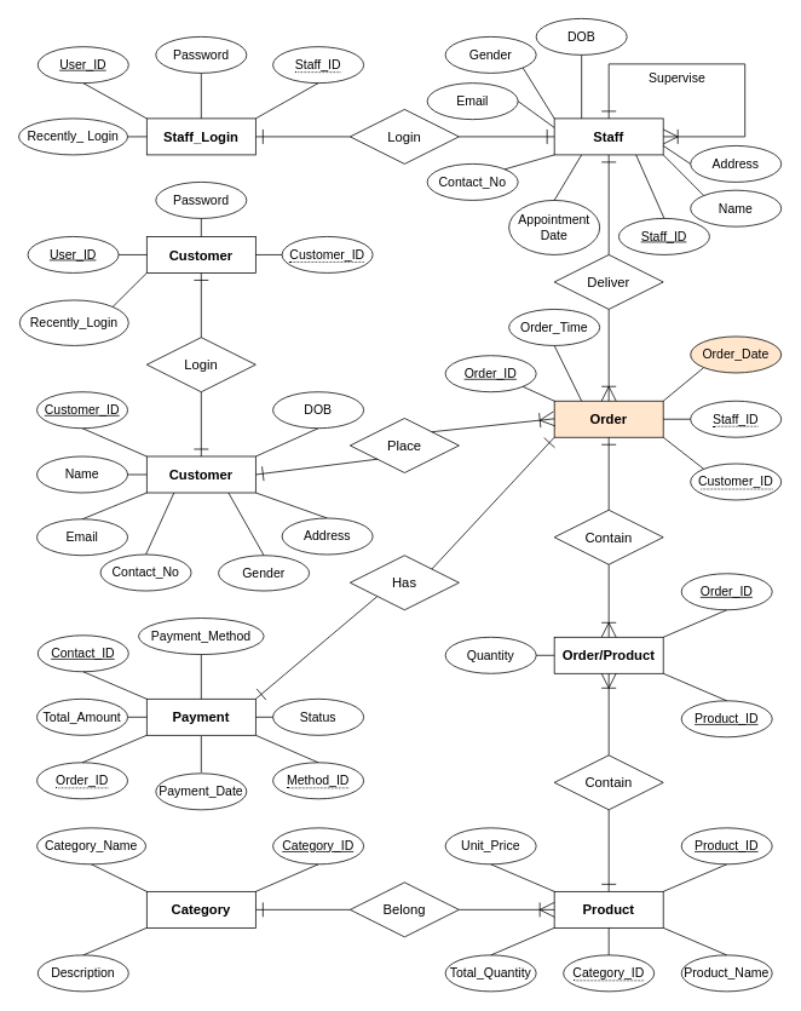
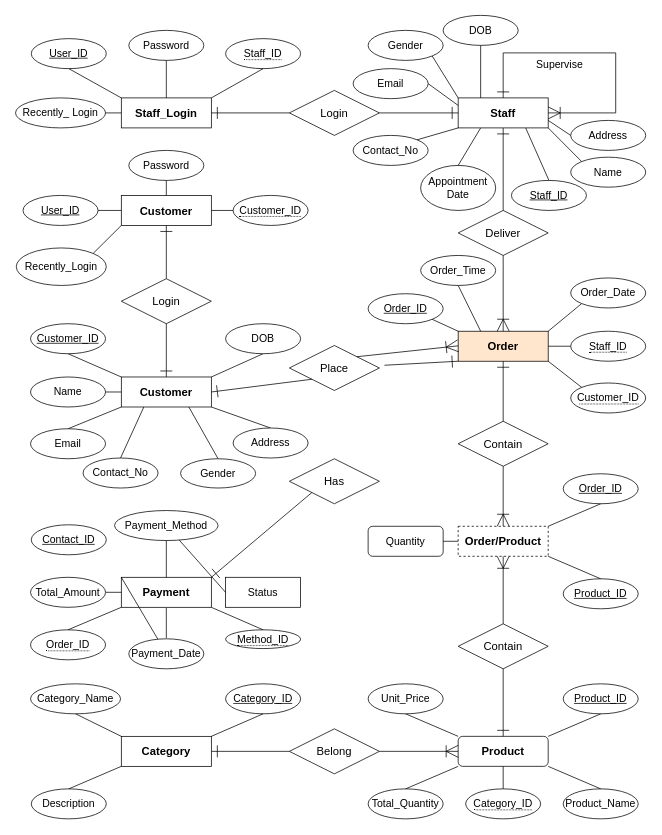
- <mxCell id="25" value="&lt;font style=&quot;font-size: 14px;&quot;&gt;Order_Date&lt;/font&gt;" style="ellipse;whiteSpace=wrap;html=1;align=center;fillColor=#ffe6cc;" parent="1" vertex="1"><mxGeometry x="760" y="370" width="100" height="40" as="geometry" /></mxCell>
+ <mxCell id="25" value="&lt;font style=&quot;font-size: 14px;&quot;&gt;Order_Date&lt;/font&gt;" style="ellipse;whiteSpace=wrap;html=1;align=center;" parent="1" vertex="1"><mxGeometry x="760" y="370" width="100" height="40" as="geometry" /></mxCell>
- <mxCell id="62" value="" style="endArrow=none;html=1;rounded=0;exitX=0;exitY=1;exitDx=0;exitDy=0;entryX=1;entryY=0;entryDx=0;entryDy=0;startArrow=ERone;startFill=0;targetPerimeterSpacing=13;endSize=6;startSize=14;" parent="1" source="18" target="61" edge="1"><mxGeometry relative="1" as="geometry"><mxPoint x="680" y="491" as="sourcePoint" /><mxPoint x="680" y="571" as="targetPoint" /></mxGeometry></mxCell>
+ <mxCell id="62" value="" style="endArrow=none;html=1;rounded=0;exitX=0;exitY=1;exitDx=0;exitDy=0;startArrow=ERone;startFill=0;targetPerimeterSpacing=13;endSize=6;startSize=14;" parent="1" source="18" target="17" edge="1"><mxGeometry relative="1" as="geometry"><mxPoint x="680" y="491" as="sourcePoint" /><mxPoint x="680" y="571" as="targetPoint" /></mxGeometry></mxCell>
- <mxCell id="37" value="&lt;span style=&quot;font-size: 14px;&quot;&gt;Quantity&lt;/span&gt;" style="ellipse;whiteSpace=wrap;html=1;align=center;" parent="1" vertex="1"><mxGeometry x="490" y="701" width="100" height="40" as="geometry" /></mxCell>
+ <mxCell id="37" value="&lt;span style=&quot;font-size: 14px;&quot;&gt;Quantity&lt;/span&gt;" style="whiteSpace=wrap;html=1;align=center;rounded=1;" parent="1" vertex="1"><mxGeometry x="490" y="701" width="100" height="40" as="geometry" /></mxCell>
- <mxCell id="31" value="&lt;h3 style=&quot;border-color: var(--border-color);&quot;&gt;&lt;font style=&quot;border-color: var(--border-color); font-size: 15px;&quot; face=&quot;arial&quot;&gt;Order/Product&lt;/font&gt;&lt;/h3&gt;" style="whiteSpace=wrap;html=1;align=center;" parent="1" vertex="1"><mxGeometry x="610" y="701" width="120" height="40" as="geometry" /></mxCell>
+ <mxCell id="31" value="&lt;h3 style=&quot;border-color: var(--border-color);&quot;&gt;&lt;font style=&quot;border-color: var(--border-color); font-size: 15px;&quot; face=&quot;arial&quot;&gt;Order/Product&lt;/font&gt;&lt;/h3&gt;" style="whiteSpace=wrap;html=1;align=center;dashed=1;" parent="1" vertex="1"><mxGeometry x="610" y="701" width="120" height="40" as="geometry" /></mxCell>
- <mxCell id="65" value="" style="endArrow=none;html=1;rounded=0;exitX=0;exitY=0;exitDx=0;exitDy=0;entryX=0.5;entryY=1;entryDx=0;entryDy=0;" parent="1" source="60" target="64" edge="1"><mxGeometry width="50" height="50" relative="1" as="geometry"><mxPoint x="171" y="519" as="sourcePoint" /><mxPoint x="100" y="488" as="targetPoint" /></mxGeometry></mxCell>
+ <mxCell id="65" value="" style="endArrow=none;html=1;rounded=0;exitX=0;exitY=0;exitDx=0;exitDy=0;" parent="1" source="60" target="68" edge="1"><mxGeometry width="50" height="50" relative="1" as="geometry"><mxPoint x="171" y="519" as="sourcePoint" /><mxPoint x="100" y="488" as="targetPoint" /></mxGeometry></mxCell>
- <mxCell id="73" value="" style="endArrow=none;html=1;rounded=0;exitX=0;exitY=0.5;exitDx=0;exitDy=0;entryX=1;entryY=0.5;entryDx=0;entryDy=0;" parent="1" source="72" target="60" edge="1"><mxGeometry relative="1" as="geometry"><mxPoint x="181" y="809" as="sourcePoint" /><mxPoint x="281" y="869" as="targetPoint" /></mxGeometry></mxCell>
+ <mxCell id="73" value="" style="endArrow=none;html=1;rounded=0;exitX=0;exitY=0.5;exitDx=0;exitDy=0;" parent="1" source="72" target="115" edge="1"><mxGeometry relative="1" as="geometry"><mxPoint x="181" y="809" as="sourcePoint" /><mxPoint x="281" y="869" as="targetPoint" /></mxGeometry></mxCell>
- <mxCell id="72" value="&lt;span style=&quot;font-size: 14px;&quot;&gt;Status&lt;/span&gt;" style="ellipse;whiteSpace=wrap;html=1;align=center;" parent="1" vertex="1"><mxGeometry x="300" y="769" width="100" height="40" as="geometry" /></mxCell>
+ <mxCell id="72" value="&lt;span style=&quot;font-size: 14px;&quot;&gt;Status&lt;/span&gt;" style="whiteSpace=wrap;html=1;align=center;rounded=0;" parent="1" vertex="1"><mxGeometry x="300" y="769" width="100" height="40" as="geometry" /></mxCell>
- <mxCell id="76" value="&lt;span style=&quot;border-bottom: 1px dotted&quot;&gt;&lt;font style=&quot;font-size: 14px;&quot;&gt;Method_ID&lt;/font&gt;&lt;/span&gt;" style="ellipse;whiteSpace=wrap;html=1;align=center;" parent="1" vertex="1"><mxGeometry x="300" y="839" width="100" height="40" as="geometry" /></mxCell>
+ <mxCell id="76" value="&lt;span style=&quot;border-bottom: 1px dotted&quot;&gt;&lt;font style=&quot;font-size: 14px;&quot;&gt;Method_ID&lt;/font&gt;&lt;/span&gt;" style="ellipse;whiteSpace=wrap;html=1;align=center;" parent="1" vertex="1"><mxGeometry x="300" y="839" width="100" height="25" as="geometry" /></mxCell>
- <mxCell id="40" value="&lt;h3 style=&quot;border-color: var(--border-color);&quot;&gt;&lt;font style=&quot;border-color: var(--border-color); font-size: 15px;&quot; face=&quot;arial&quot;&gt;Product&lt;/font&gt;&lt;/h3&gt;" style="whiteSpace=wrap;html=1;align=center;" parent="1" vertex="1"><mxGeometry x="610" y="981" width="120" height="40" as="geometry" /></mxCell>
+ <mxCell id="40" value="&lt;h3 style=&quot;border-color: var(--border-color);&quot;&gt;&lt;font style=&quot;border-color: var(--border-color); font-size: 15px;&quot; face=&quot;arial&quot;&gt;Product&lt;/font&gt;&lt;/h3&gt;" style="whiteSpace=wrap;html=1;align=center;rounded=1;" parent="1" vertex="1"><mxGeometry x="610" y="981" width="120" height="40" as="geometry" /></mxCell>
